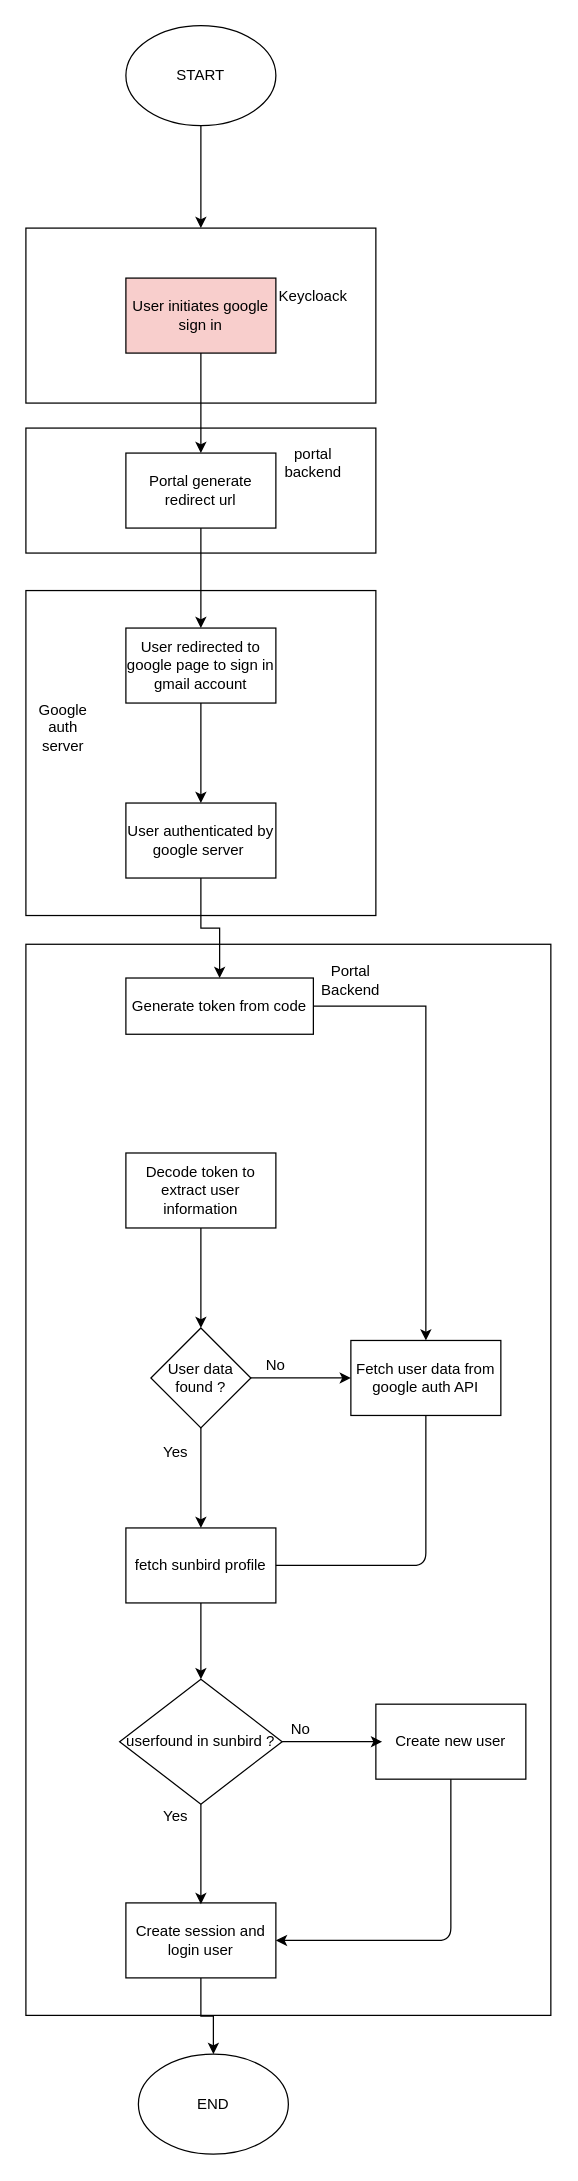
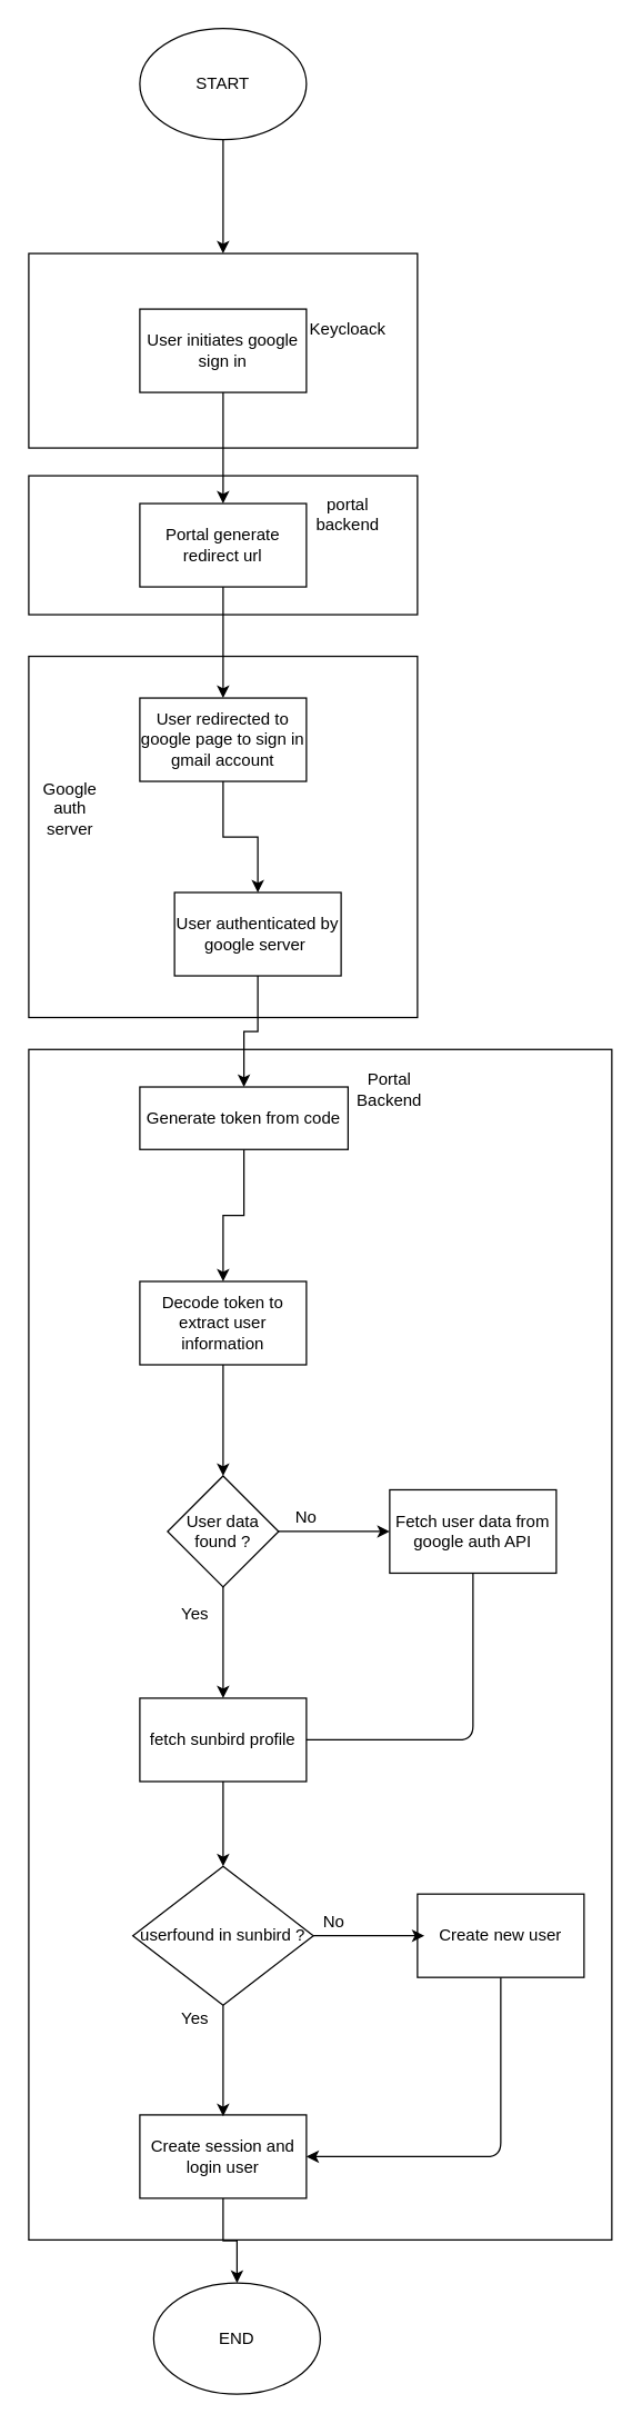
- <mxCell id="3" value="User initiates google sign in" style="rounded=0;whiteSpace=wrap;html=1;fillColor=#f8cecc;" vertex="1" parent="1"><mxGeometry x="100" y="222" width="120" height="60" as="geometry" /></mxCell>
+ <mxCell id="3" value="User initiates google sign in" style="rounded=0;whiteSpace=wrap;html=1;" vertex="1" parent="1"><mxGeometry x="100" y="222" width="120" height="60" as="geometry" /></mxCell>
- <mxCell id="9" value="User authenticated by google server&amp;nbsp;" style="rounded=0;whiteSpace=wrap;html=1;" vertex="1" parent="1"><mxGeometry x="100" y="642" width="120" height="60" as="geometry" /></mxCell>
+ <mxCell id="9" value="User authenticated by google server&amp;nbsp;" style="rounded=0;whiteSpace=wrap;html=1;" vertex="1" parent="1"><mxGeometry x="125" y="642" width="120" height="60" as="geometry" /></mxCell>
- <mxCell id="10" value="" style="edgeStyle=orthogonalEdgeStyle;rounded=0;orthogonalLoop=1;jettySize=auto;html=1;" edge="1" parent="1" source="11" target="25"><mxGeometry relative="1" as="geometry" /></mxCell>
+ <mxCell id="10" value="" style="edgeStyle=orthogonalEdgeStyle;rounded=0;orthogonalLoop=1;jettySize=auto;html=1;" edge="1" parent="1" source="11" target="13"><mxGeometry relative="1" as="geometry" /></mxCell>
